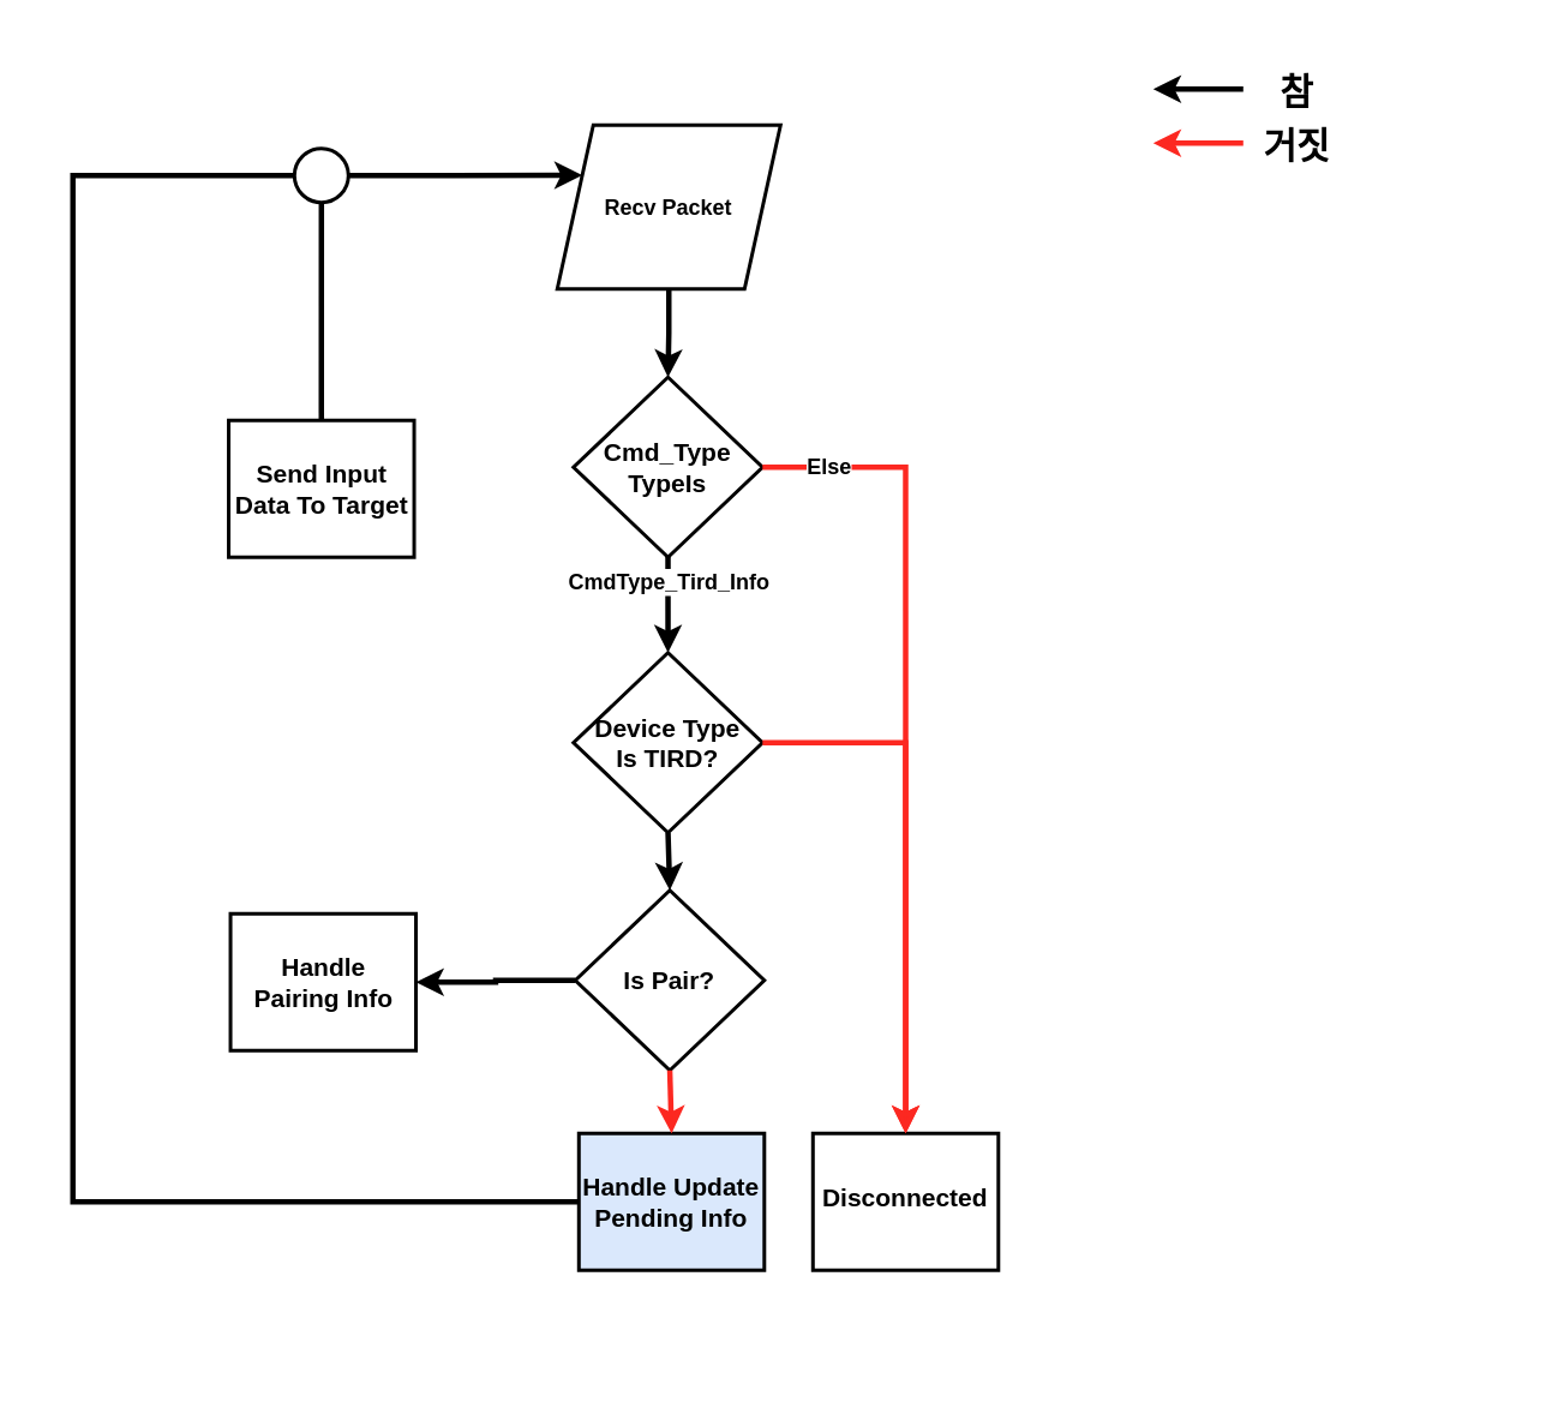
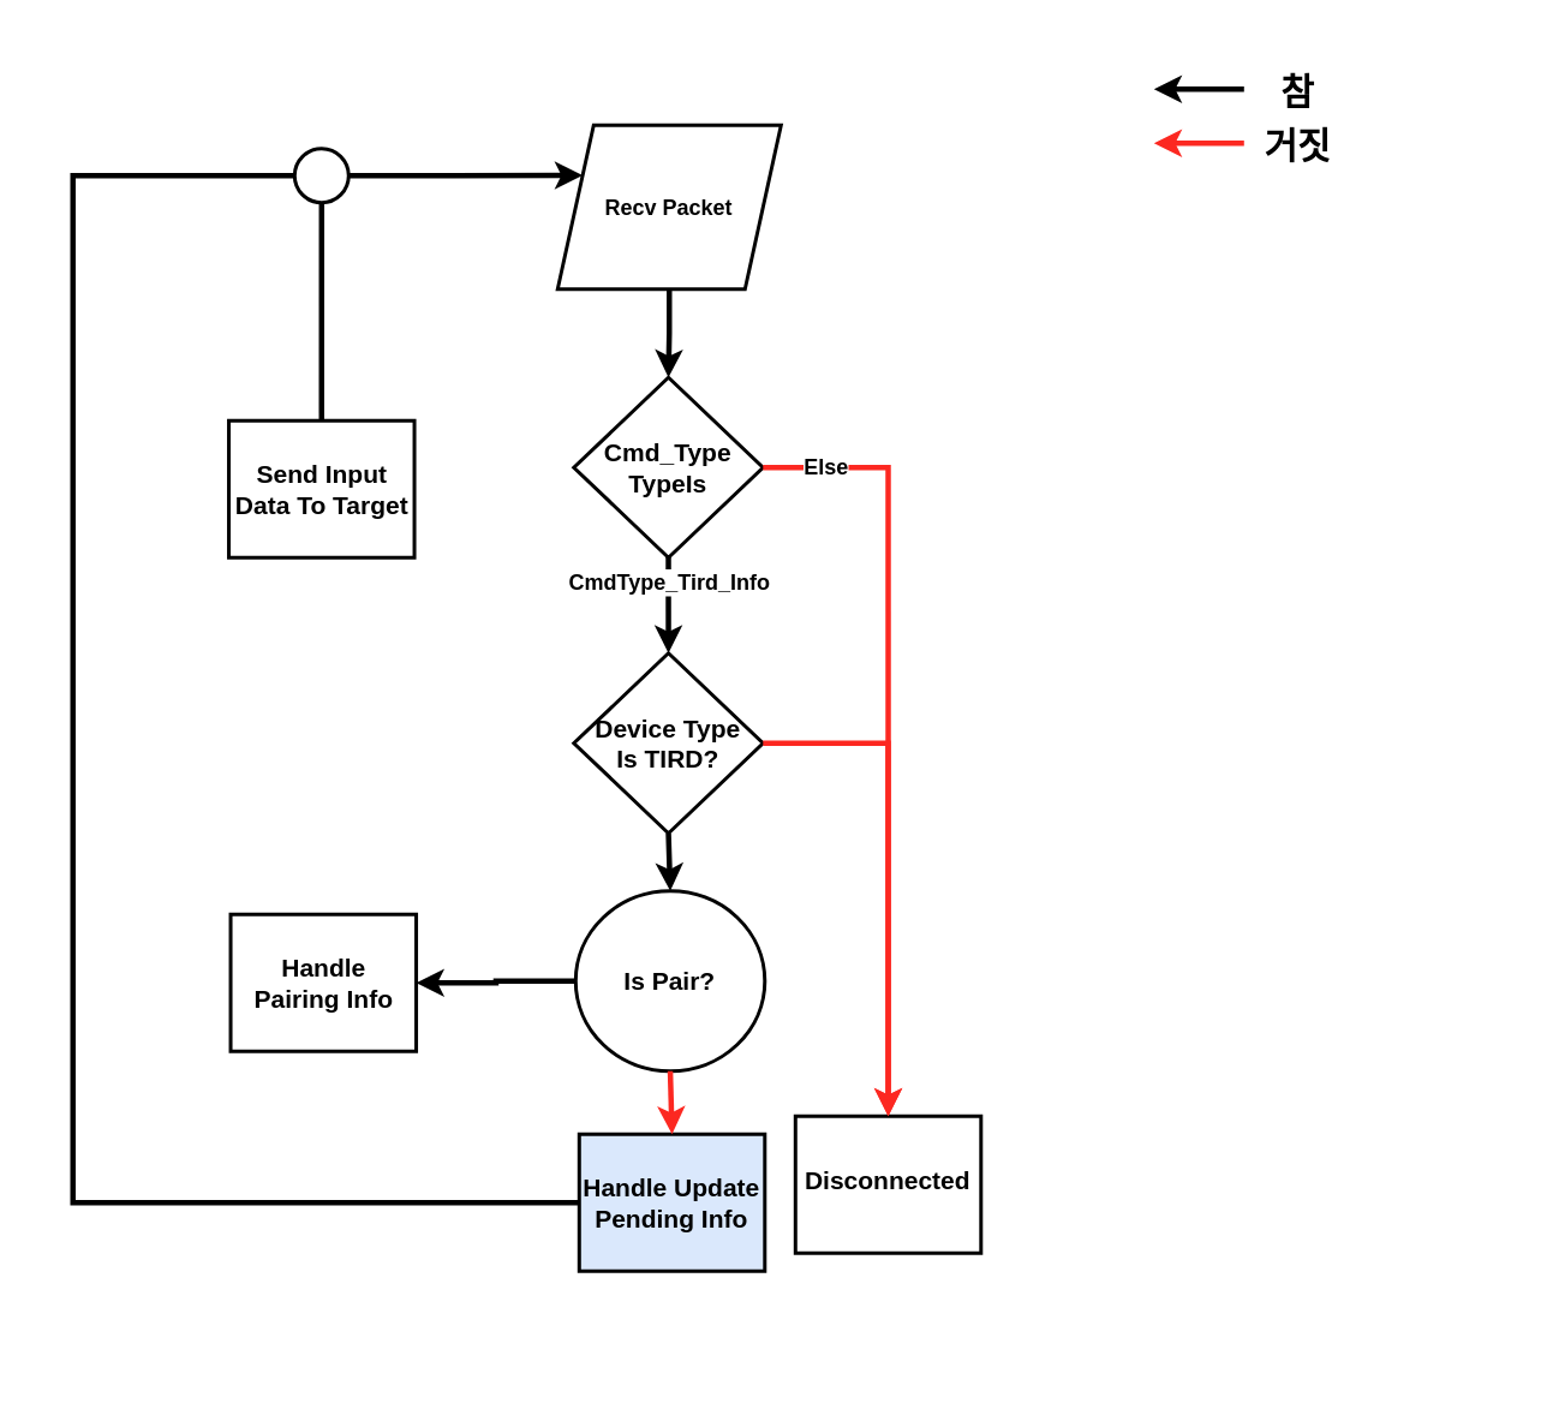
- <mxCell id="8" value="Is Pair?" style="rhombus;whiteSpace=wrap;html=1;aspect=fixed;fontStyle=1;strokeWidth=2;fontSize=14;" parent="1" vertex="1"><mxGeometry x="319.03" y="494" width="105" height="100" as="geometry" /></mxCell>
+ <mxCell id="8" value="Is Pair?" style="ellipse;whiteSpace=wrap;html=1;aspect=fixed;fontStyle=1;strokeWidth=2;fontSize=14;" parent="1" vertex="1"><mxGeometry x="319.03" y="494" width="105" height="100" as="geometry" /></mxCell>
- <mxCell id="9" value="&lt;p style=&quot;margin: 0px; padding: 0px; border: 0px none; line-height: 0px; overflow-wrap: break-word; font-family: Arial; font-size: 14px;&quot;&gt;&lt;span style=&quot;font-size: 14px;&quot;&gt;&lt;/span&gt;&lt;/p&gt;&lt;p style=&quot;margin: 0px; padding: 0px; border: 0px none; line-height: 0px; overflow-wrap: break-word; font-family: Arial; font-size: 14px;&quot;&gt;&lt;span style=&quot;font-size: 14px;&quot;&gt;&lt;/span&gt;&lt;/p&gt;&lt;p style=&quot;margin: 0px; padding: 0px; border: 0px none; line-height: 0px; overflow-wrap: break-word; font-family: Arial; font-size: 14px;&quot;&gt;&lt;span style=&quot;font-size: 14px;&quot;&gt;Disconnected&lt;/span&gt;&lt;/p&gt;&lt;p style=&quot;margin: 0px; padding: 0px; border: 0px none; line-height: 0px; overflow-wrap: break-word; font-family: Arial; font-size: 14px;&quot;&gt;&lt;span style=&quot;font-size: 14px;&quot;&gt;&lt;br style=&quot;font-size: 14px;&quot;&gt;&lt;/span&gt;&lt;/p&gt;" style="rounded=0;whiteSpace=wrap;html=1;fontStyle=1;strokeWidth=2;fontSize=14;" parent="1" vertex="1"><mxGeometry x="451.03" y="629" width="103" height="76" as="geometry" /></mxCell>
+ <mxCell id="9" value="&lt;p style=&quot;margin: 0px; padding: 0px; border: 0px none; line-height: 0px; overflow-wrap: break-word; font-family: Arial; font-size: 14px;&quot;&gt;&lt;span style=&quot;font-size: 14px;&quot;&gt;&lt;/span&gt;&lt;/p&gt;&lt;p style=&quot;margin: 0px; padding: 0px; border: 0px none; line-height: 0px; overflow-wrap: break-word; font-family: Arial; font-size: 14px;&quot;&gt;&lt;span style=&quot;font-size: 14px;&quot;&gt;&lt;/span&gt;&lt;/p&gt;&lt;p style=&quot;margin: 0px; padding: 0px; border: 0px none; line-height: 0px; overflow-wrap: break-word; font-family: Arial; font-size: 14px;&quot;&gt;&lt;span style=&quot;font-size: 14px;&quot;&gt;Disconnected&lt;/span&gt;&lt;/p&gt;&lt;p style=&quot;margin: 0px; padding: 0px; border: 0px none; line-height: 0px; overflow-wrap: break-word; font-family: Arial; font-size: 14px;&quot;&gt;&lt;span style=&quot;font-size: 14px;&quot;&gt;&lt;br style=&quot;font-size: 14px;&quot;&gt;&lt;/span&gt;&lt;/p&gt;" style="rounded=0;whiteSpace=wrap;html=1;fontStyle=1;strokeWidth=2;fontSize=14;" parent="1" vertex="1"><mxGeometry x="441.03" y="619" width="103" height="76" as="geometry" /></mxCell>
